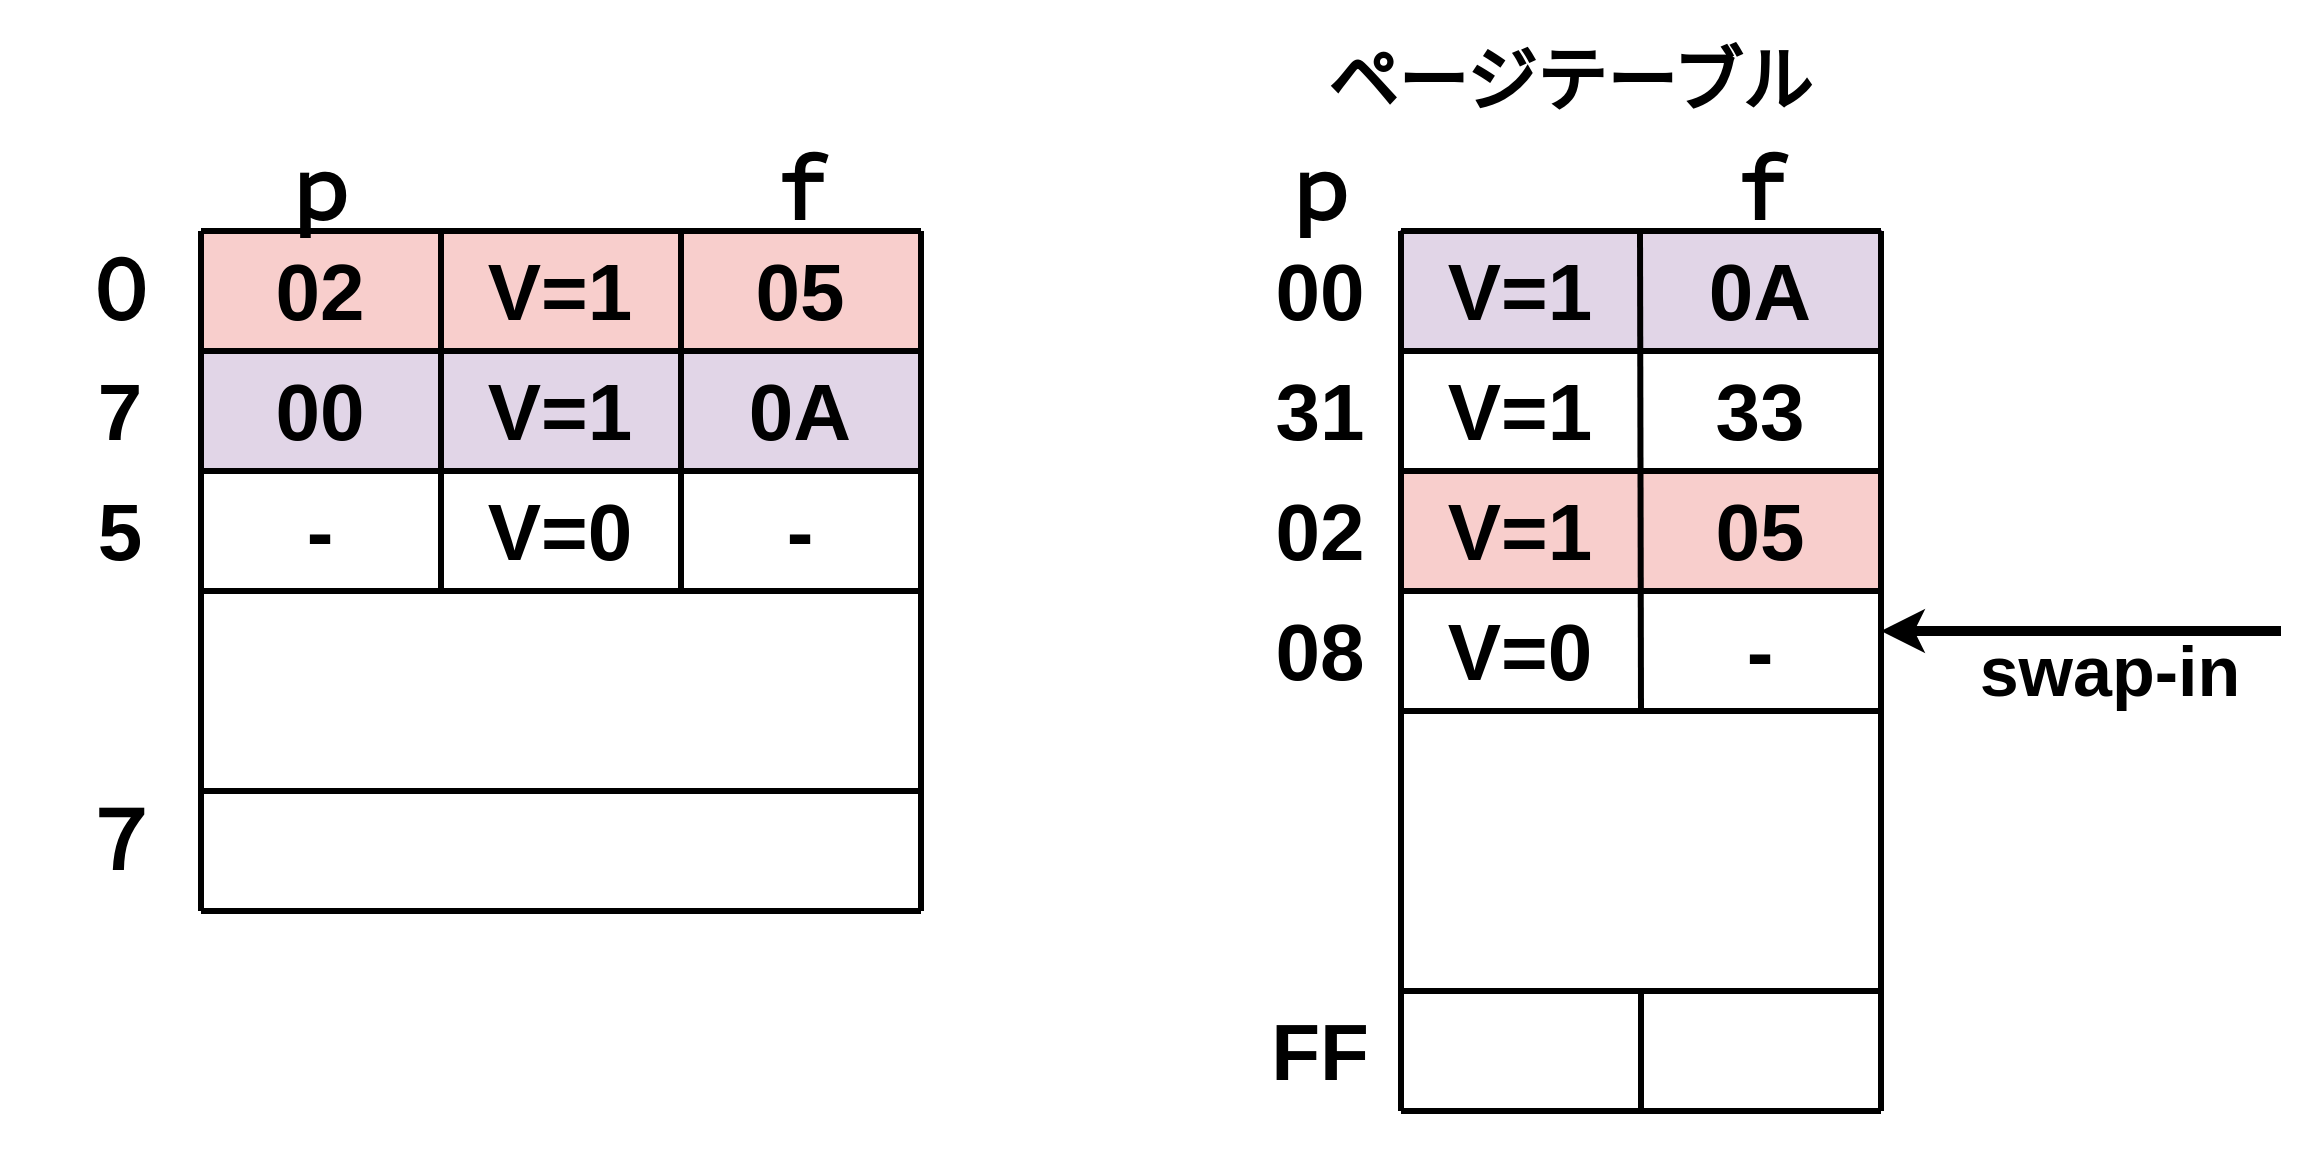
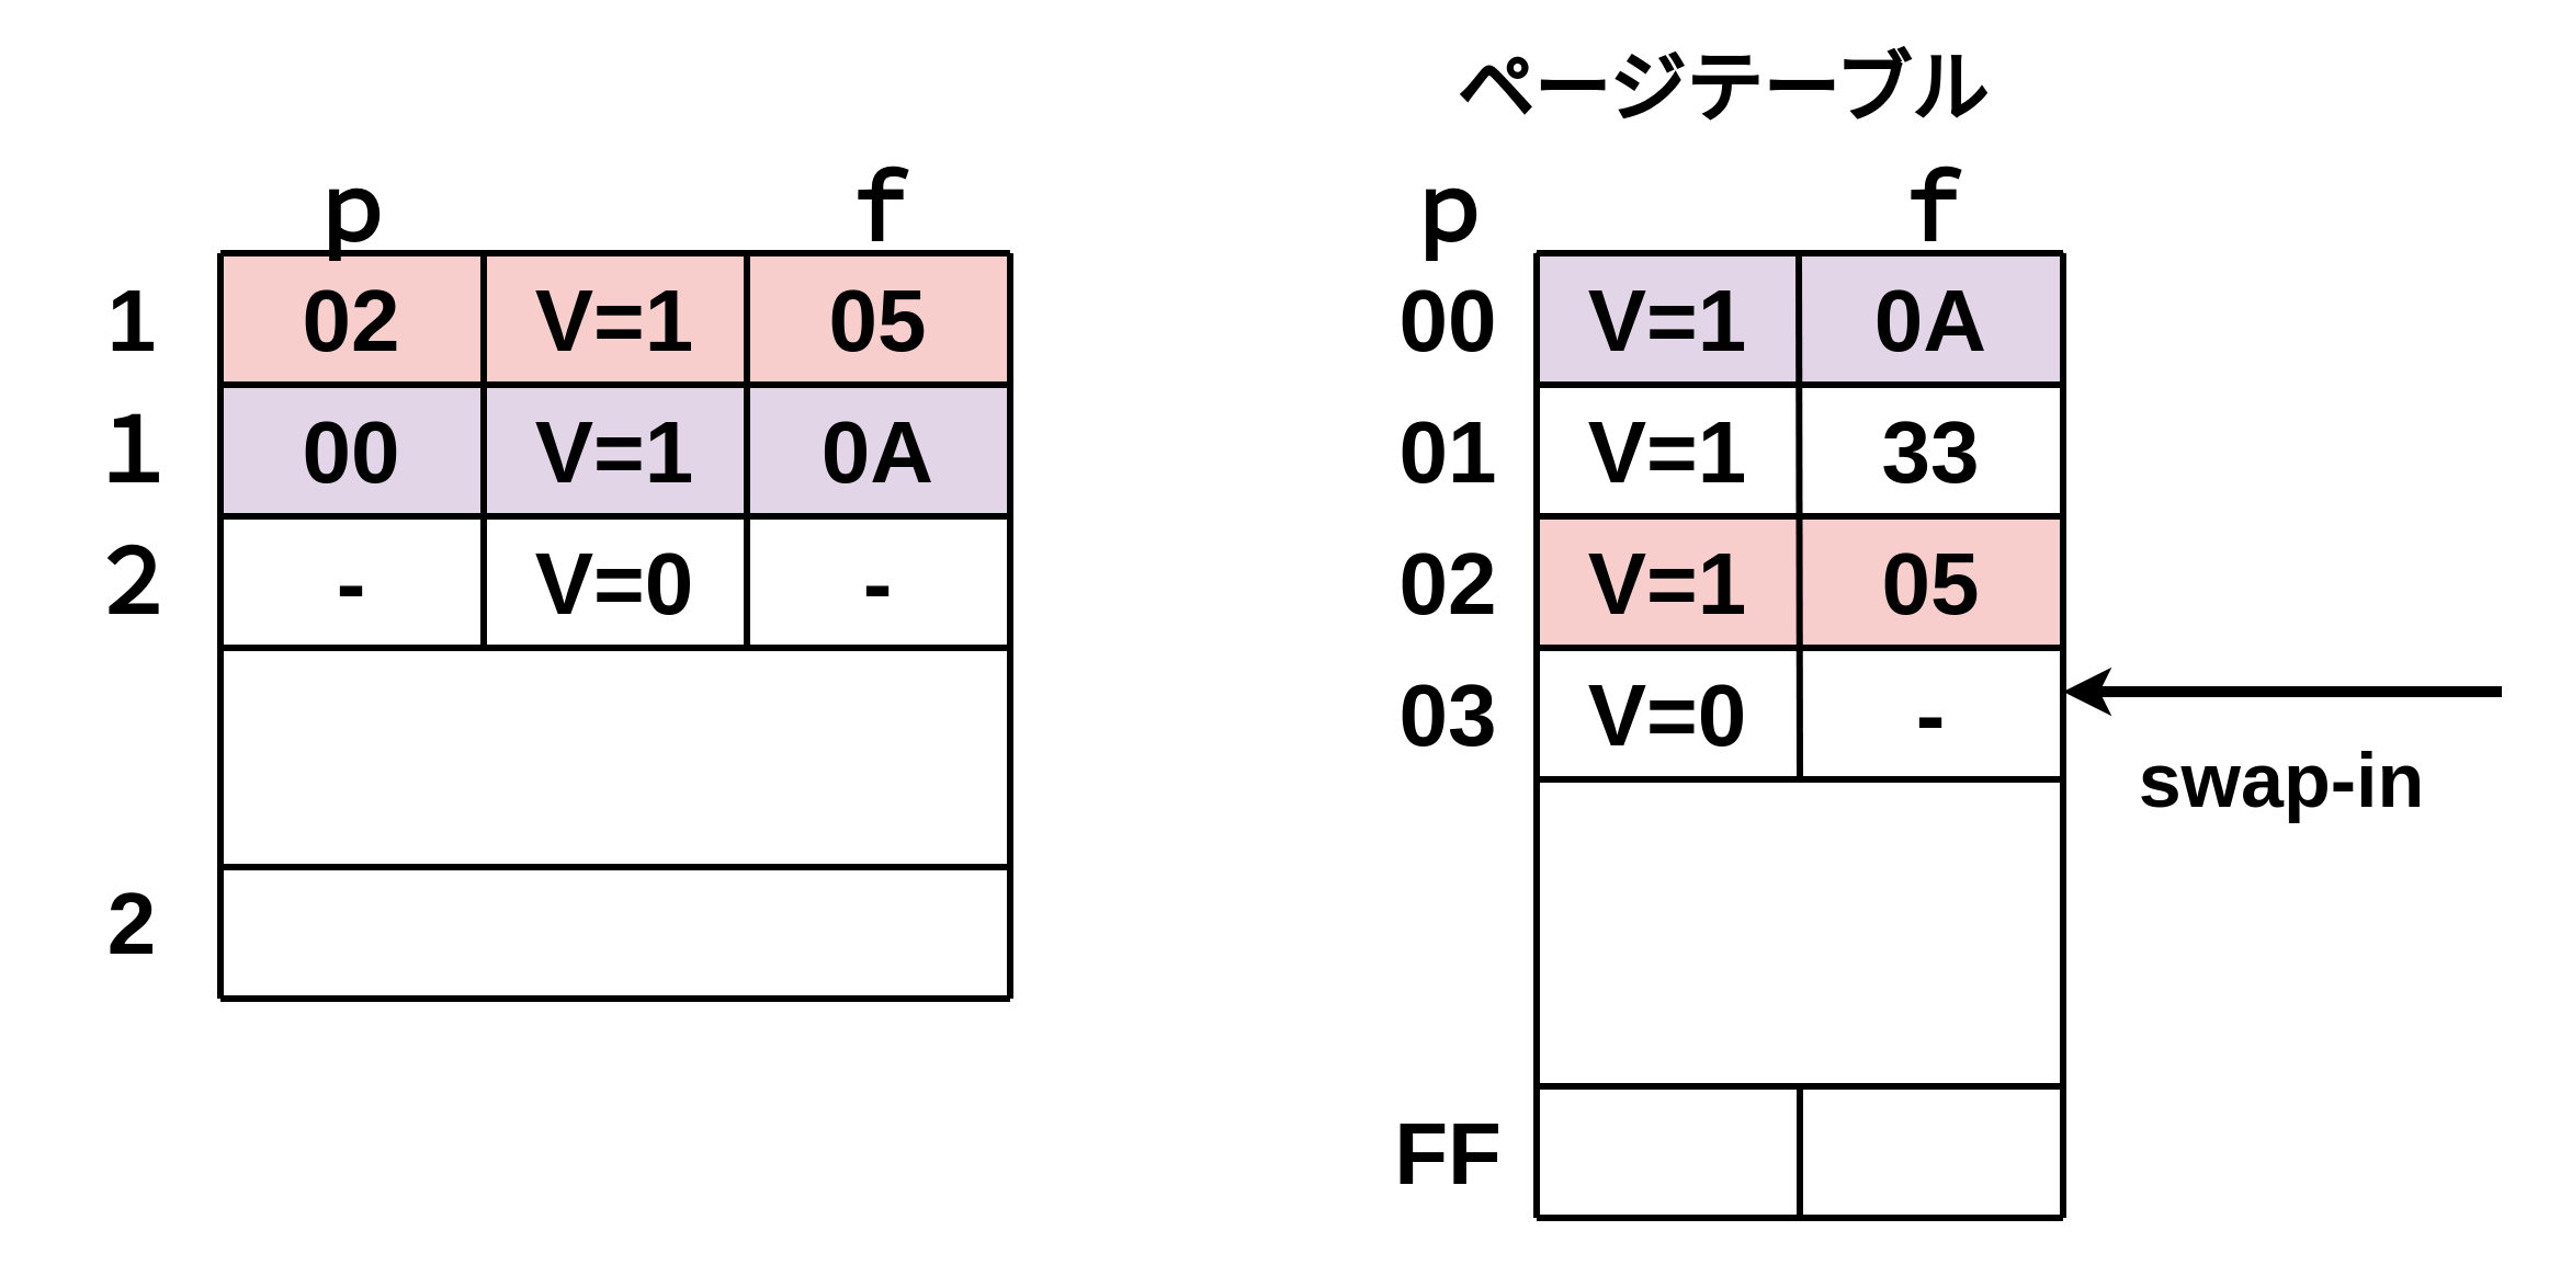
- <mxCell id="23" value="&lt;font style=&quot;&quot;&gt;&lt;span style=&quot;font-size: 40px;&quot;&gt;&lt;b&gt;０&lt;/b&gt;&lt;/span&gt;&lt;br&gt;&lt;/font&gt;" style="text;html=1;strokeColor=none;fillColor=none;align=center;verticalAlign=middle;whiteSpace=wrap;rounded=0;" vertex="1" parent="1"><mxGeometry x="20" y="125" width="80" height="40" as="geometry" /></mxCell>
+ <mxCell id="23" value="&lt;font style=&quot;&quot;&gt;&lt;span style=&quot;font-size: 40px;&quot;&gt;&lt;b&gt;1&lt;/b&gt;&lt;/span&gt;&lt;br&gt;&lt;/font&gt;" style="text;html=1;strokeColor=none;fillColor=none;align=center;verticalAlign=middle;whiteSpace=wrap;rounded=0;" vertex="1" parent="1"><mxGeometry x="20" y="125" width="80" height="40" as="geometry" /></mxCell>
- <mxCell id="21" value="&lt;font style=&quot;&quot;&gt;&lt;span style=&quot;font-size: 40px;&quot;&gt;&lt;b&gt;7&lt;/b&gt;&lt;/span&gt;&lt;br&gt;&lt;/font&gt;" style="text;html=1;strokeColor=none;fillColor=none;align=center;verticalAlign=middle;whiteSpace=wrap;rounded=0;" vertex="1" parent="1"><mxGeometry x="20" y="185" width="80" height="40" as="geometry" /></mxCell>
+ <mxCell id="21" value="&lt;font style=&quot;&quot;&gt;&lt;span style=&quot;font-size: 40px;&quot;&gt;&lt;b&gt;１&lt;/b&gt;&lt;/span&gt;&lt;br&gt;&lt;/font&gt;" style="text;html=1;strokeColor=none;fillColor=none;align=center;verticalAlign=middle;whiteSpace=wrap;rounded=0;" vertex="1" parent="1"><mxGeometry x="20" y="185" width="80" height="40" as="geometry" /></mxCell>
- <mxCell id="46" value="&lt;font style=&quot;&quot;&gt;&lt;span style=&quot;font-size: 40px;&quot;&gt;&lt;b&gt;31&lt;/b&gt;&lt;/span&gt;&lt;br&gt;&lt;/font&gt;" style="text;html=1;strokeColor=none;fillColor=none;align=center;verticalAlign=middle;whiteSpace=wrap;rounded=0;" vertex="1" parent="1"><mxGeometry x="620" y="185" width="80" height="40" as="geometry" /></mxCell>
+ <mxCell id="46" value="&lt;font style=&quot;&quot;&gt;&lt;span style=&quot;font-size: 40px;&quot;&gt;&lt;b&gt;01&lt;/b&gt;&lt;/span&gt;&lt;br&gt;&lt;/font&gt;" style="text;html=1;strokeColor=none;fillColor=none;align=center;verticalAlign=middle;whiteSpace=wrap;rounded=0;" vertex="1" parent="1"><mxGeometry x="620" y="185" width="80" height="40" as="geometry" /></mxCell>
- <mxCell id="22" value="&lt;font style=&quot;&quot;&gt;&lt;span style=&quot;font-size: 40px;&quot;&gt;&lt;b&gt;5&lt;/b&gt;&lt;/span&gt;&lt;br&gt;&lt;/font&gt;" style="text;html=1;strokeColor=none;fillColor=none;align=center;verticalAlign=middle;whiteSpace=wrap;rounded=0;" vertex="1" parent="1"><mxGeometry x="20" y="245" width="80" height="40" as="geometry" /></mxCell>
+ <mxCell id="22" value="&lt;font style=&quot;&quot;&gt;&lt;span style=&quot;font-size: 40px;&quot;&gt;&lt;b&gt;２&lt;/b&gt;&lt;/span&gt;&lt;br&gt;&lt;/font&gt;" style="text;html=1;strokeColor=none;fillColor=none;align=center;verticalAlign=middle;whiteSpace=wrap;rounded=0;" vertex="1" parent="1"><mxGeometry x="20" y="245" width="80" height="40" as="geometry" /></mxCell>
- <mxCell id="51" value="&lt;font style=&quot;&quot;&gt;&lt;span style=&quot;font-size: 40px;&quot;&gt;&lt;b&gt;08&lt;/b&gt;&lt;/span&gt;&lt;br&gt;&lt;/font&gt;" style="text;html=1;strokeColor=none;fillColor=none;align=center;verticalAlign=middle;whiteSpace=wrap;rounded=0;" vertex="1" parent="1"><mxGeometry x="620" y="305" width="80" height="40" as="geometry" /></mxCell>
+ <mxCell id="51" value="&lt;font style=&quot;&quot;&gt;&lt;span style=&quot;font-size: 40px;&quot;&gt;&lt;b&gt;03&lt;/b&gt;&lt;/span&gt;&lt;br&gt;&lt;/font&gt;" style="text;html=1;strokeColor=none;fillColor=none;align=center;verticalAlign=middle;whiteSpace=wrap;rounded=0;" vertex="1" parent="1"><mxGeometry x="620" y="305" width="80" height="40" as="geometry" /></mxCell>
- <mxCell id="54" value="&lt;font style=&quot;&quot;&gt;&lt;b style=&quot;&quot;&gt;&lt;font style=&quot;font-size: 35px;&quot;&gt;swap-in&lt;/font&gt;&lt;/b&gt;&lt;br&gt;&lt;/font&gt;" style="text;html=1;strokeColor=none;fillColor=none;align=center;verticalAlign=middle;whiteSpace=wrap;rounded=0;" vertex="1" parent="1"><mxGeometry x="975" y="315" width="160" height="40" as="geometry" /></mxCell>
+ <mxCell id="54" value="&lt;font style=&quot;&quot;&gt;&lt;b style=&quot;&quot;&gt;&lt;font style=&quot;font-size: 35px;&quot;&gt;swap-in&lt;/font&gt;&lt;/b&gt;&lt;br&gt;&lt;/font&gt;" style="text;html=1;strokeColor=none;fillColor=none;align=center;verticalAlign=middle;whiteSpace=wrap;rounded=0;" vertex="1" parent="1"><mxGeometry x="960" y="335" width="160" height="40" as="geometry" /></mxCell>
- <mxCell id="24" value="&lt;font style=&quot;&quot;&gt;&lt;span style=&quot;font-size: 40px;&quot;&gt;&lt;b&gt;７&lt;/b&gt;&lt;/span&gt;&lt;br&gt;&lt;/font&gt;" style="text;html=1;strokeColor=none;fillColor=none;align=center;verticalAlign=middle;whiteSpace=wrap;rounded=0;" vertex="1" parent="1"><mxGeometry x="20" y="400" width="80" height="40" as="geometry" /></mxCell>
+ <mxCell id="24" value="&lt;font style=&quot;&quot;&gt;&lt;span style=&quot;font-size: 40px;&quot;&gt;&lt;b&gt;2&lt;/b&gt;&lt;/span&gt;&lt;br&gt;&lt;/font&gt;" style="text;html=1;strokeColor=none;fillColor=none;align=center;verticalAlign=middle;whiteSpace=wrap;rounded=0;" vertex="1" parent="1"><mxGeometry x="20" y="400" width="80" height="40" as="geometry" /></mxCell>
